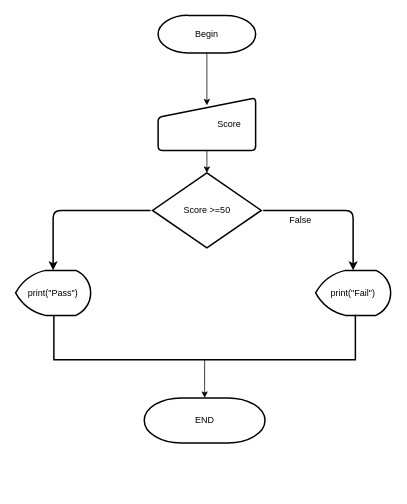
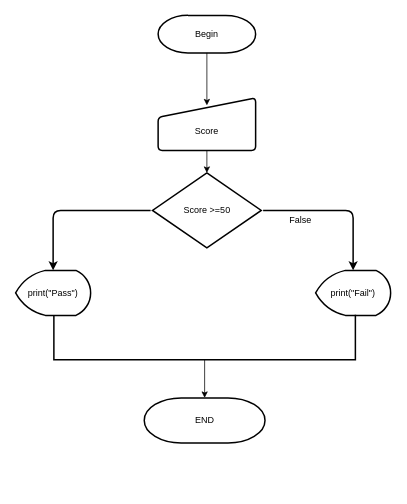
- <mxCell id="5" value="Score" style="text;html=1;strokeColor=none;fillColor=none;align=center;verticalAlign=middle;whiteSpace=wrap;rounded=0;" parent="1" vertex="1"><mxGeometry x="285" y="155" width="40" height="20" as="geometry" /></mxCell>
+ <mxCell id="5" value="Score" style="text;html=1;strokeColor=none;fillColor=none;align=center;verticalAlign=middle;whiteSpace=wrap;rounded=0;" parent="1" vertex="1"><mxGeometry x="255" y="165" width="40" height="20" as="geometry" /></mxCell>
